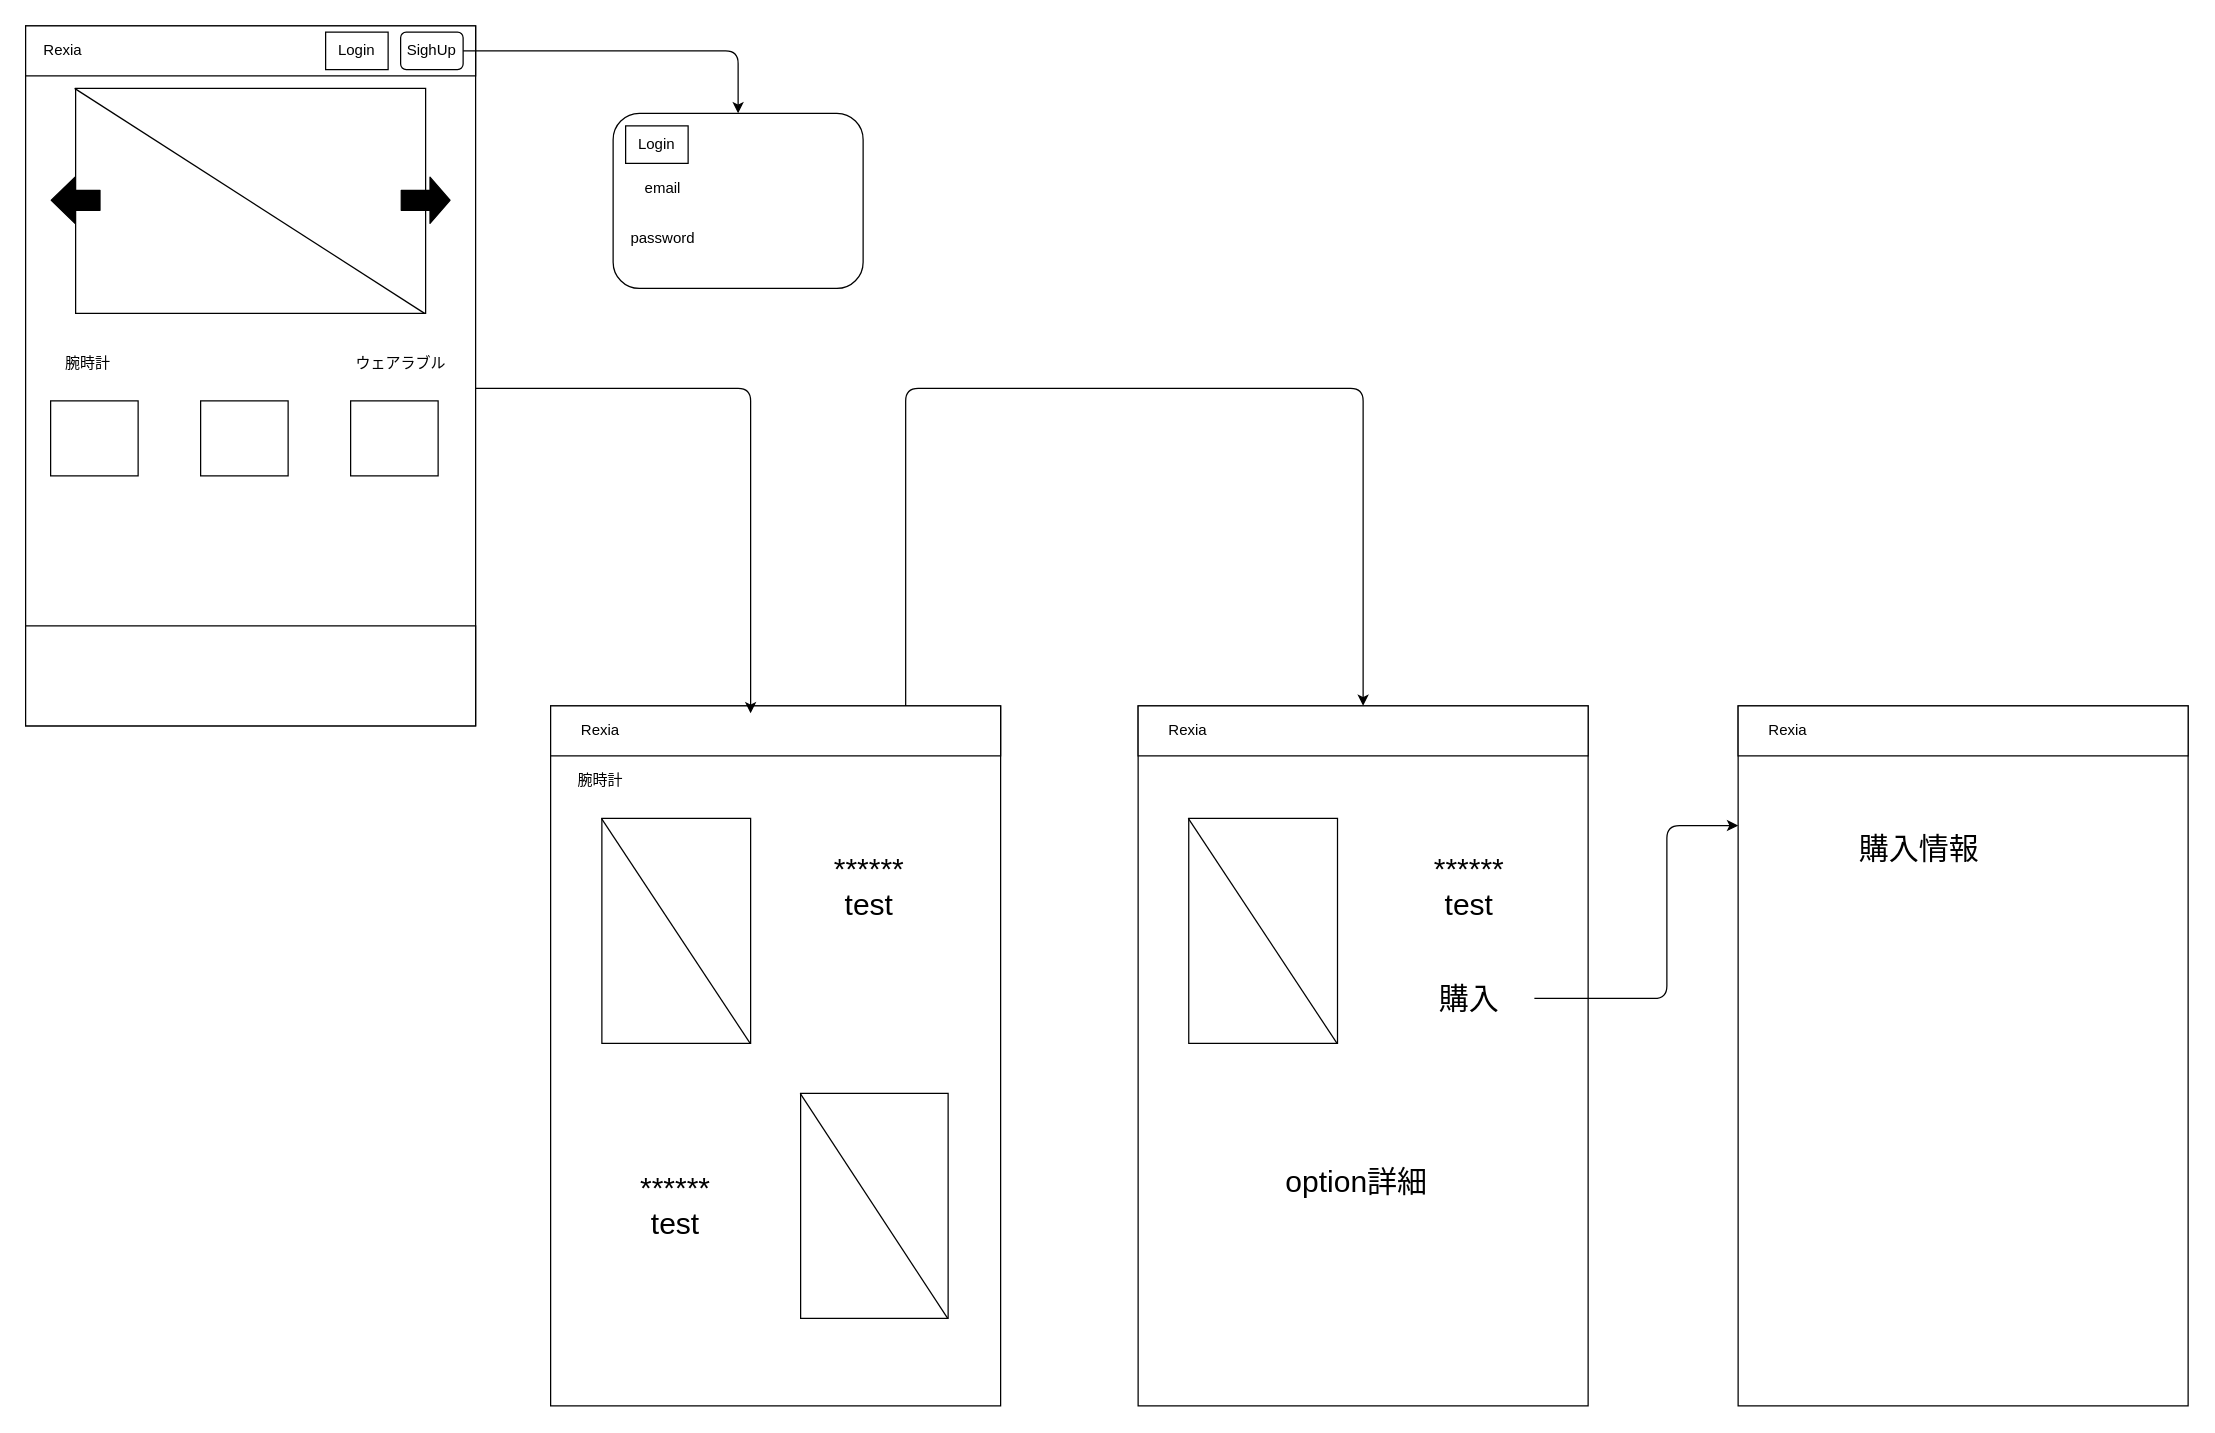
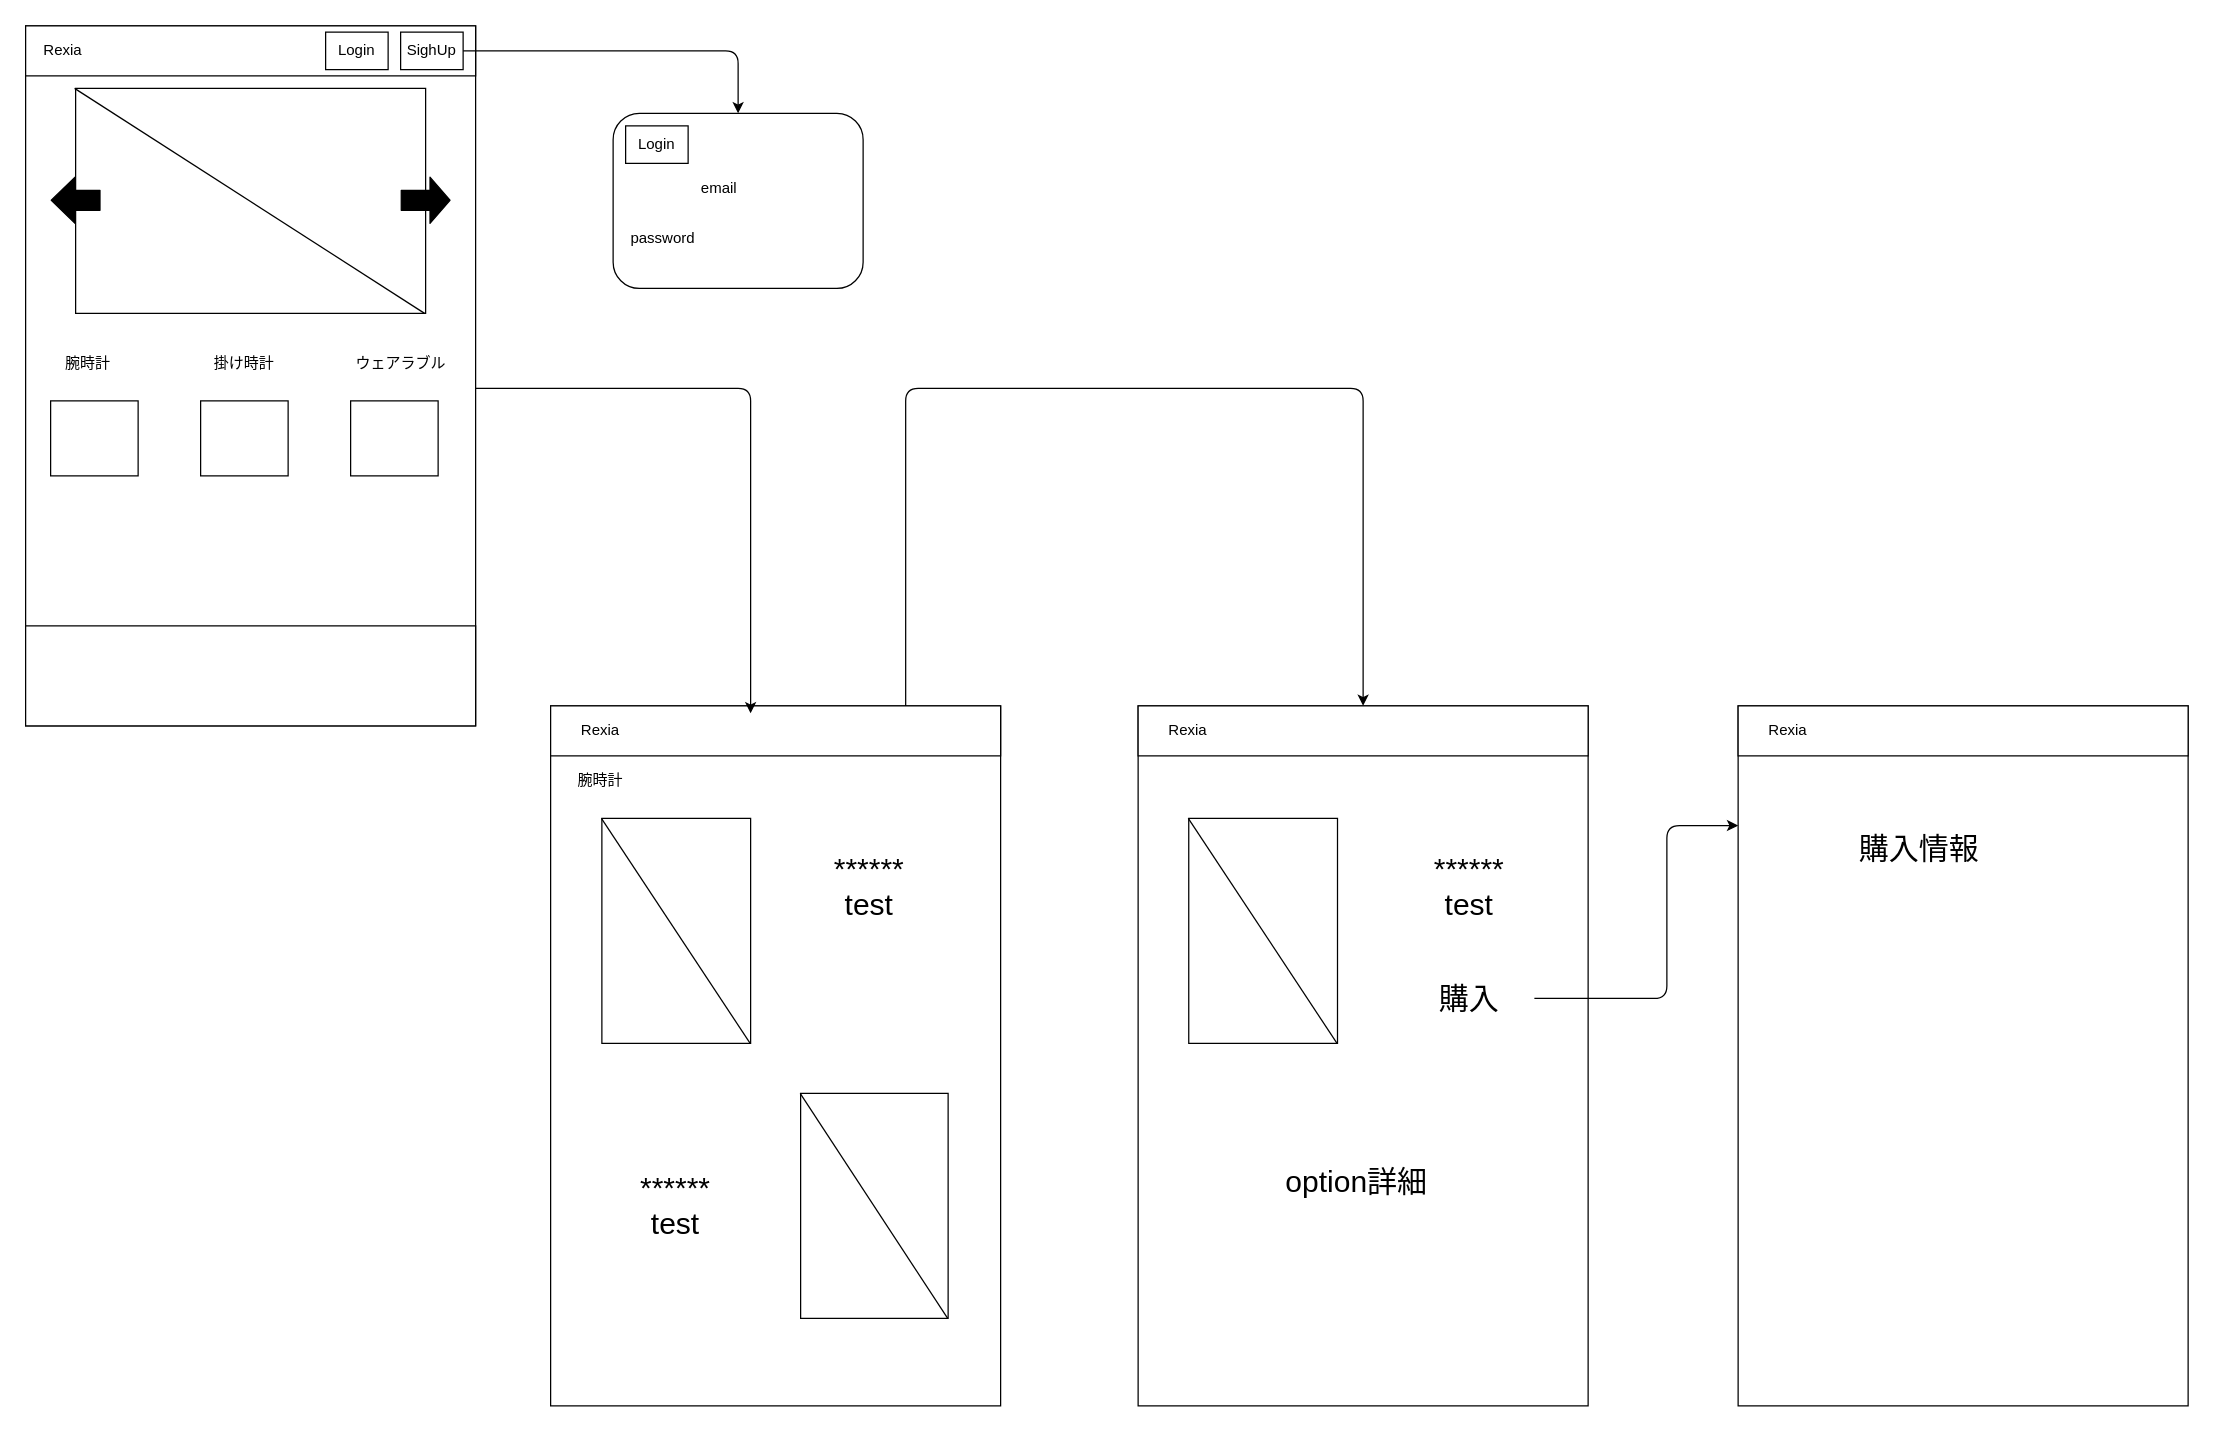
- <mxCell id="8" value="SighUp" style="whiteSpace=wrap;html=1;rounded=1;" parent="1" vertex="1"><mxGeometry x="320" y="25" width="50" height="30" as="geometry" /></mxCell>
+ <mxCell id="8" value="SighUp" style="rounded=0;whiteSpace=wrap;html=1;" parent="1" vertex="1"><mxGeometry x="320" y="25" width="50" height="30" as="geometry" /></mxCell>
- <mxCell id="21" value="email" style="text;html=1;strokeColor=none;fillColor=none;align=center;verticalAlign=middle;whiteSpace=wrap;rounded=0;" parent="1" vertex="1"><mxGeometry x="510" y="140" width="40" height="20" as="geometry" /></mxCell>
+ <mxCell id="21" value="email" style="text;html=1;strokeColor=none;fillColor=none;align=center;verticalAlign=middle;whiteSpace=wrap;rounded=0;" parent="1" vertex="1"><mxGeometry x="555" y="140" width="40" height="20" as="geometry" /></mxCell>
+ <mxCell id="12" value="掛け時計" style="text;html=1;strokeColor=none;fillColor=none;align=center;verticalAlign=middle;whiteSpace=wrap;rounded=0;" parent="1" vertex="1"><mxGeometry x="170" y="280" width="50" height="20" as="geometry" /></mxCell>
